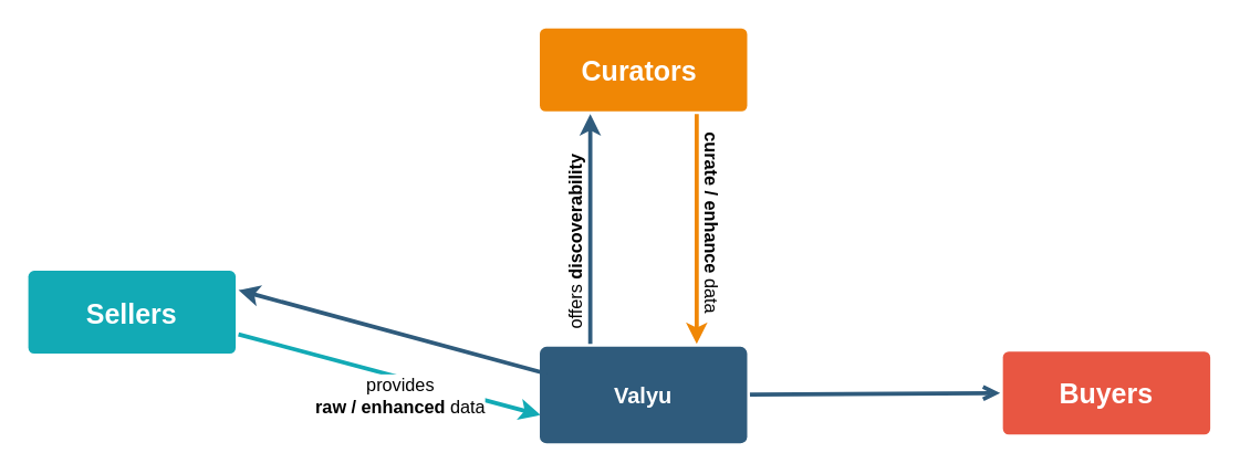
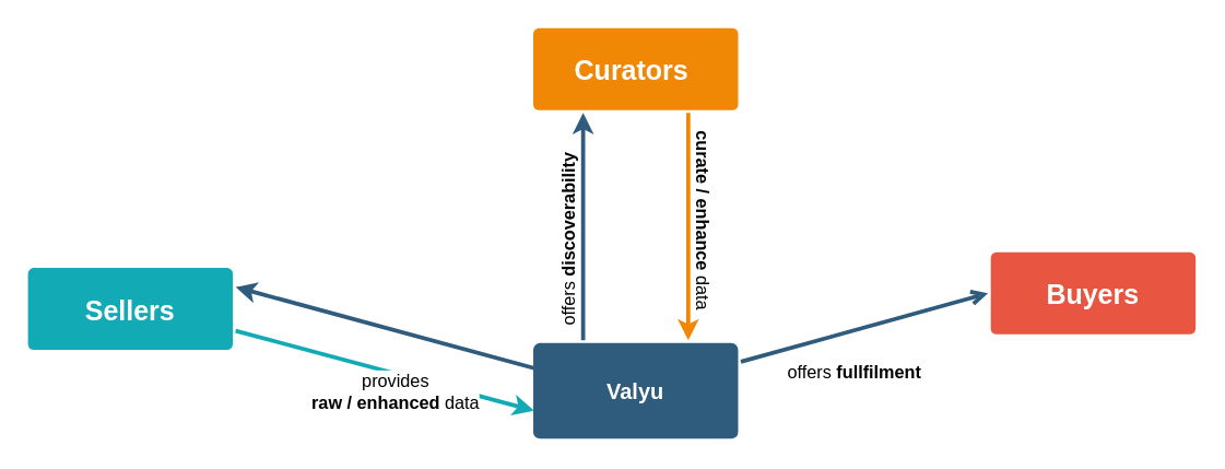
+ <mxCell id="13" value="&lt;font style=&quot;font-size: 13px;&quot;&gt;offers &lt;b&gt;fullfilment&lt;/b&gt;&lt;/font&gt;" style="text;html=1;align=center;verticalAlign=middle;resizable=0;points=[];autosize=1;strokeColor=none;fillColor=none;fontSize=18;" vertex="1" parent="1"><mxGeometry x="565" y="250.5" width="120" height="40" as="geometry" /></mxCell>
- <mxCell id="11" value="&lt;font style=&quot;font-size: 20px;&quot;&gt;Buyers&lt;/font&gt;" style="rounded=1;whiteSpace=wrap;html=1;shadow=0;labelBackgroundColor=none;strokeColor=none;strokeWidth=3;fillColor=#e85642;fontFamily=Helvetica;fontSize=14;fontColor=#FFFFFF;align=center;spacing=5;fontStyle=1;arcSize=7;perimeterSpacing=2;" vertex="1" parent="1"><mxGeometry x="725" y="254" width="150" height="60" as="geometry" /></mxCell>
+ <mxCell id="11" value="&lt;font style=&quot;font-size: 20px;&quot;&gt;Buyers&lt;/font&gt;" style="rounded=1;whiteSpace=wrap;html=1;shadow=0;labelBackgroundColor=none;strokeColor=none;strokeWidth=3;fillColor=#e85642;fontFamily=Helvetica;fontSize=14;fontColor=#FFFFFF;align=center;spacing=5;fontStyle=1;arcSize=7;perimeterSpacing=2;" vertex="1" parent="1"><mxGeometry x="725" y="184" width="150" height="60" as="geometry" /></mxCell>
